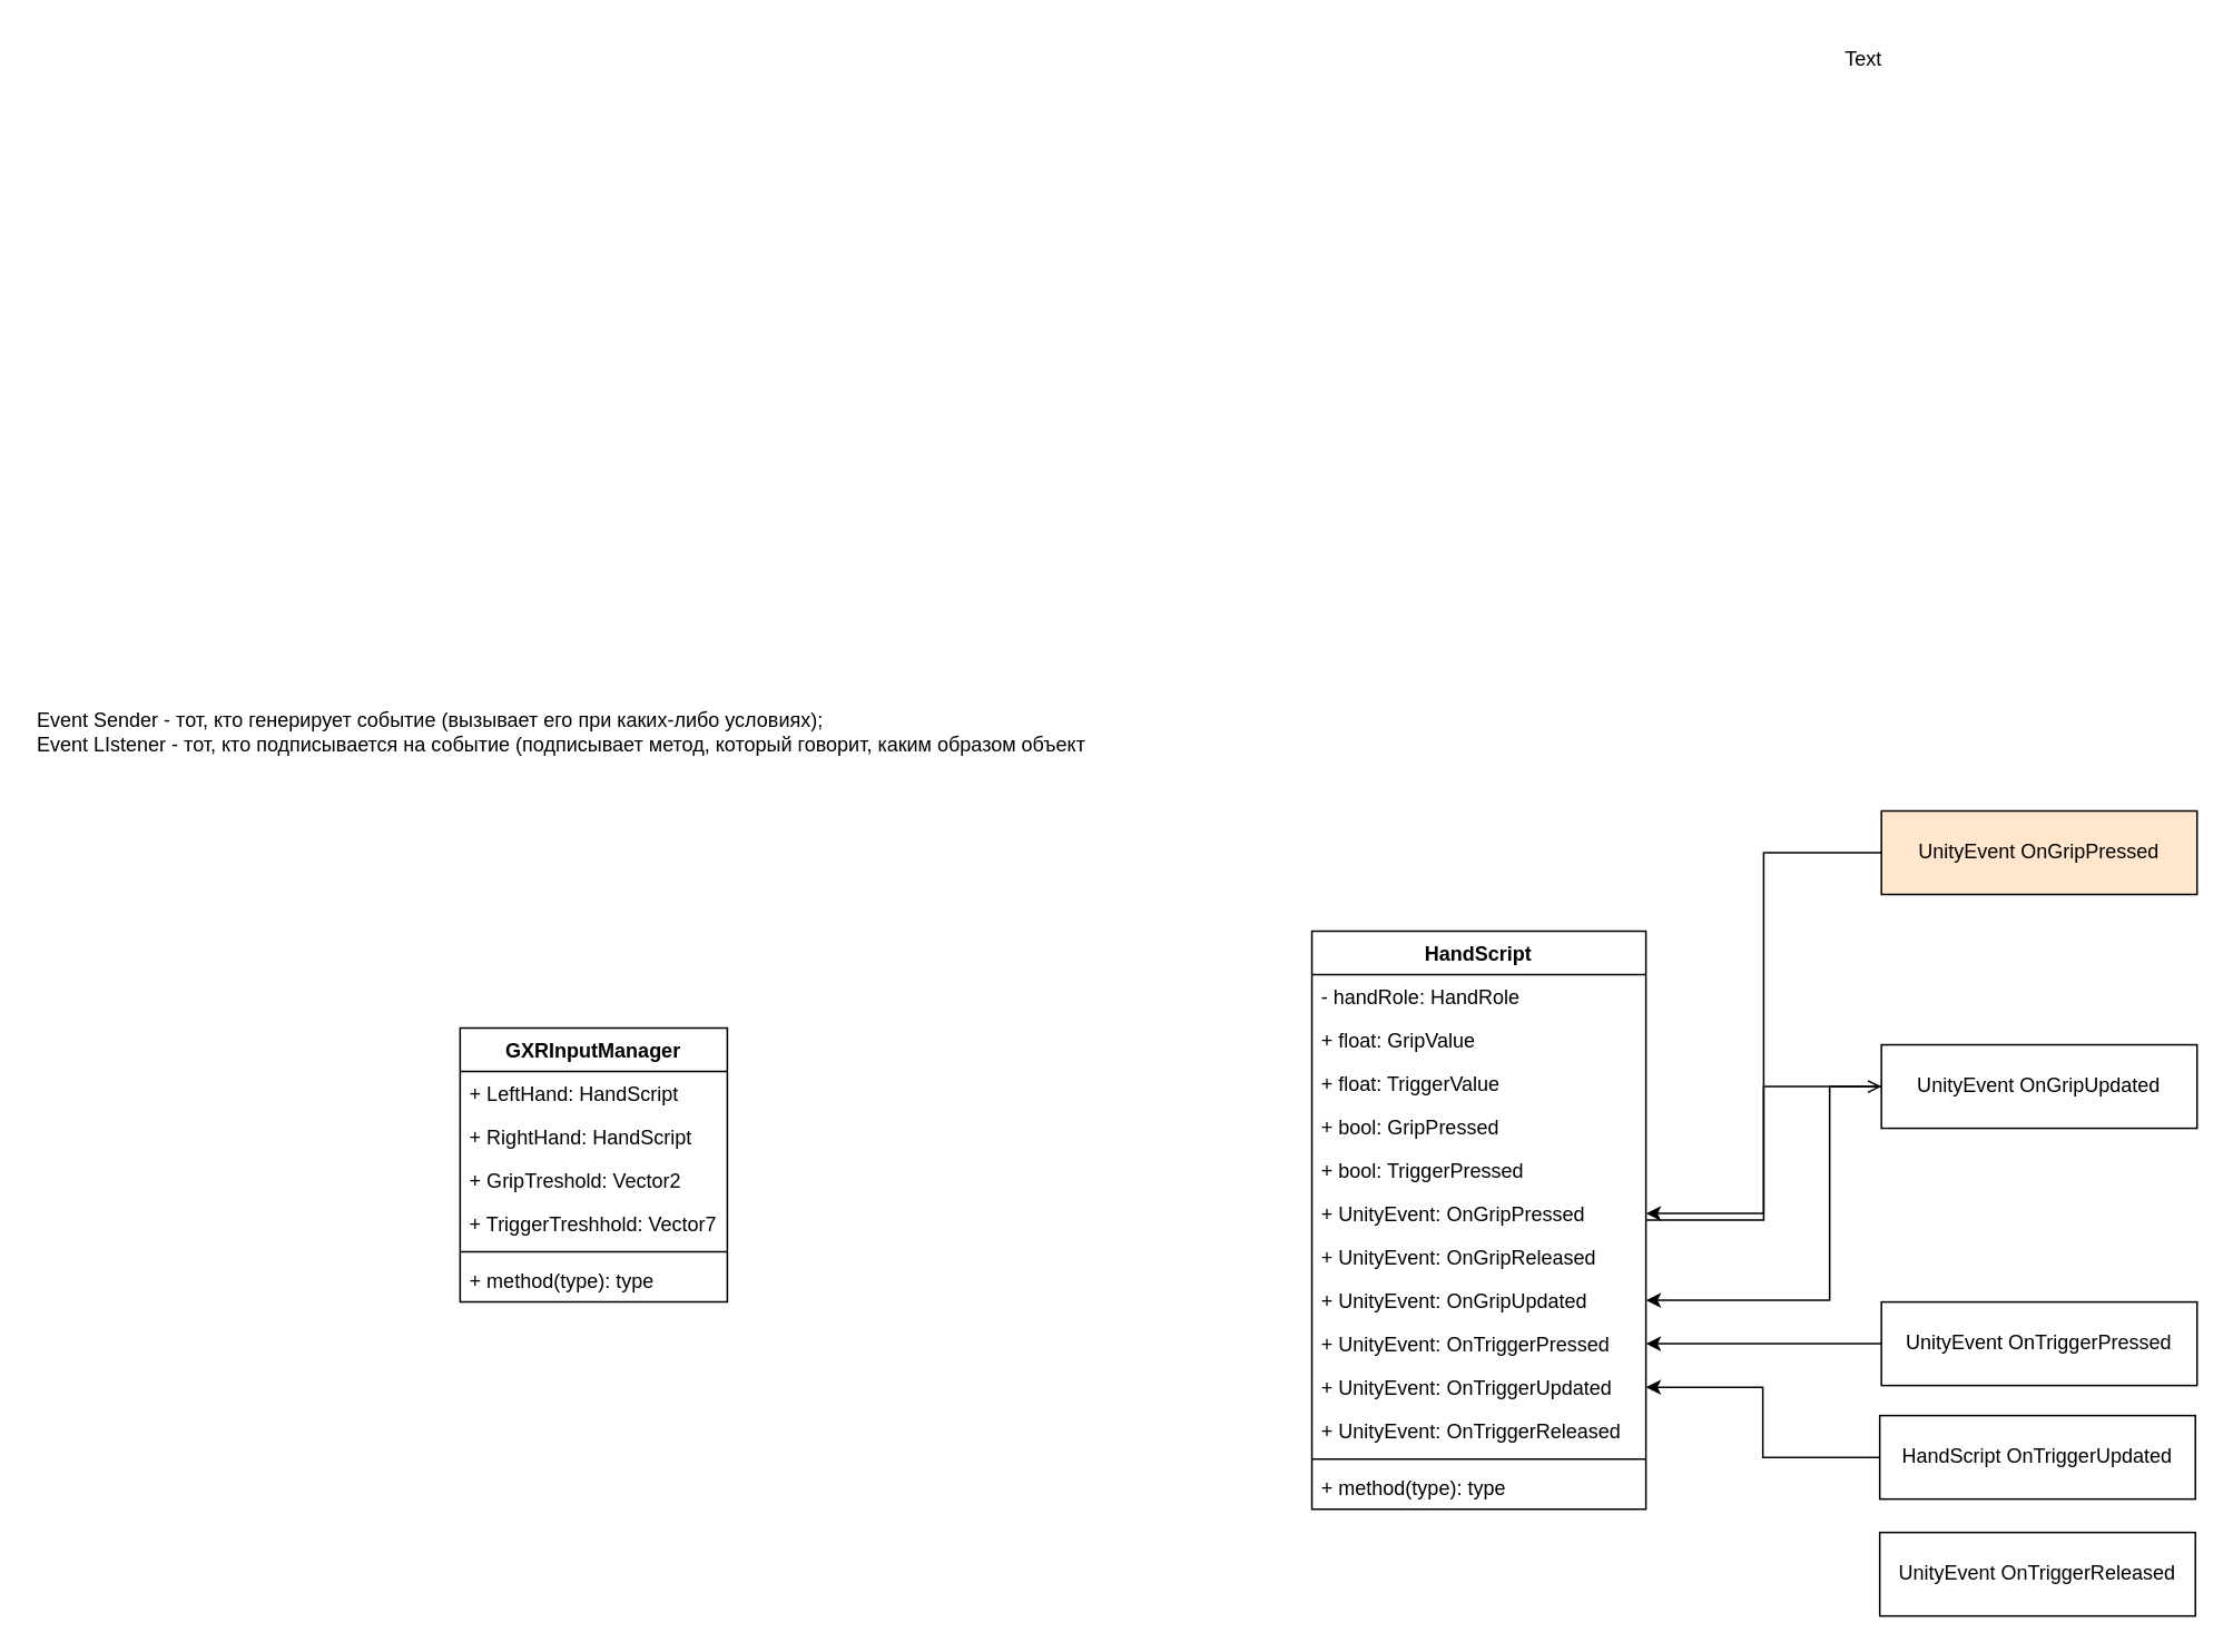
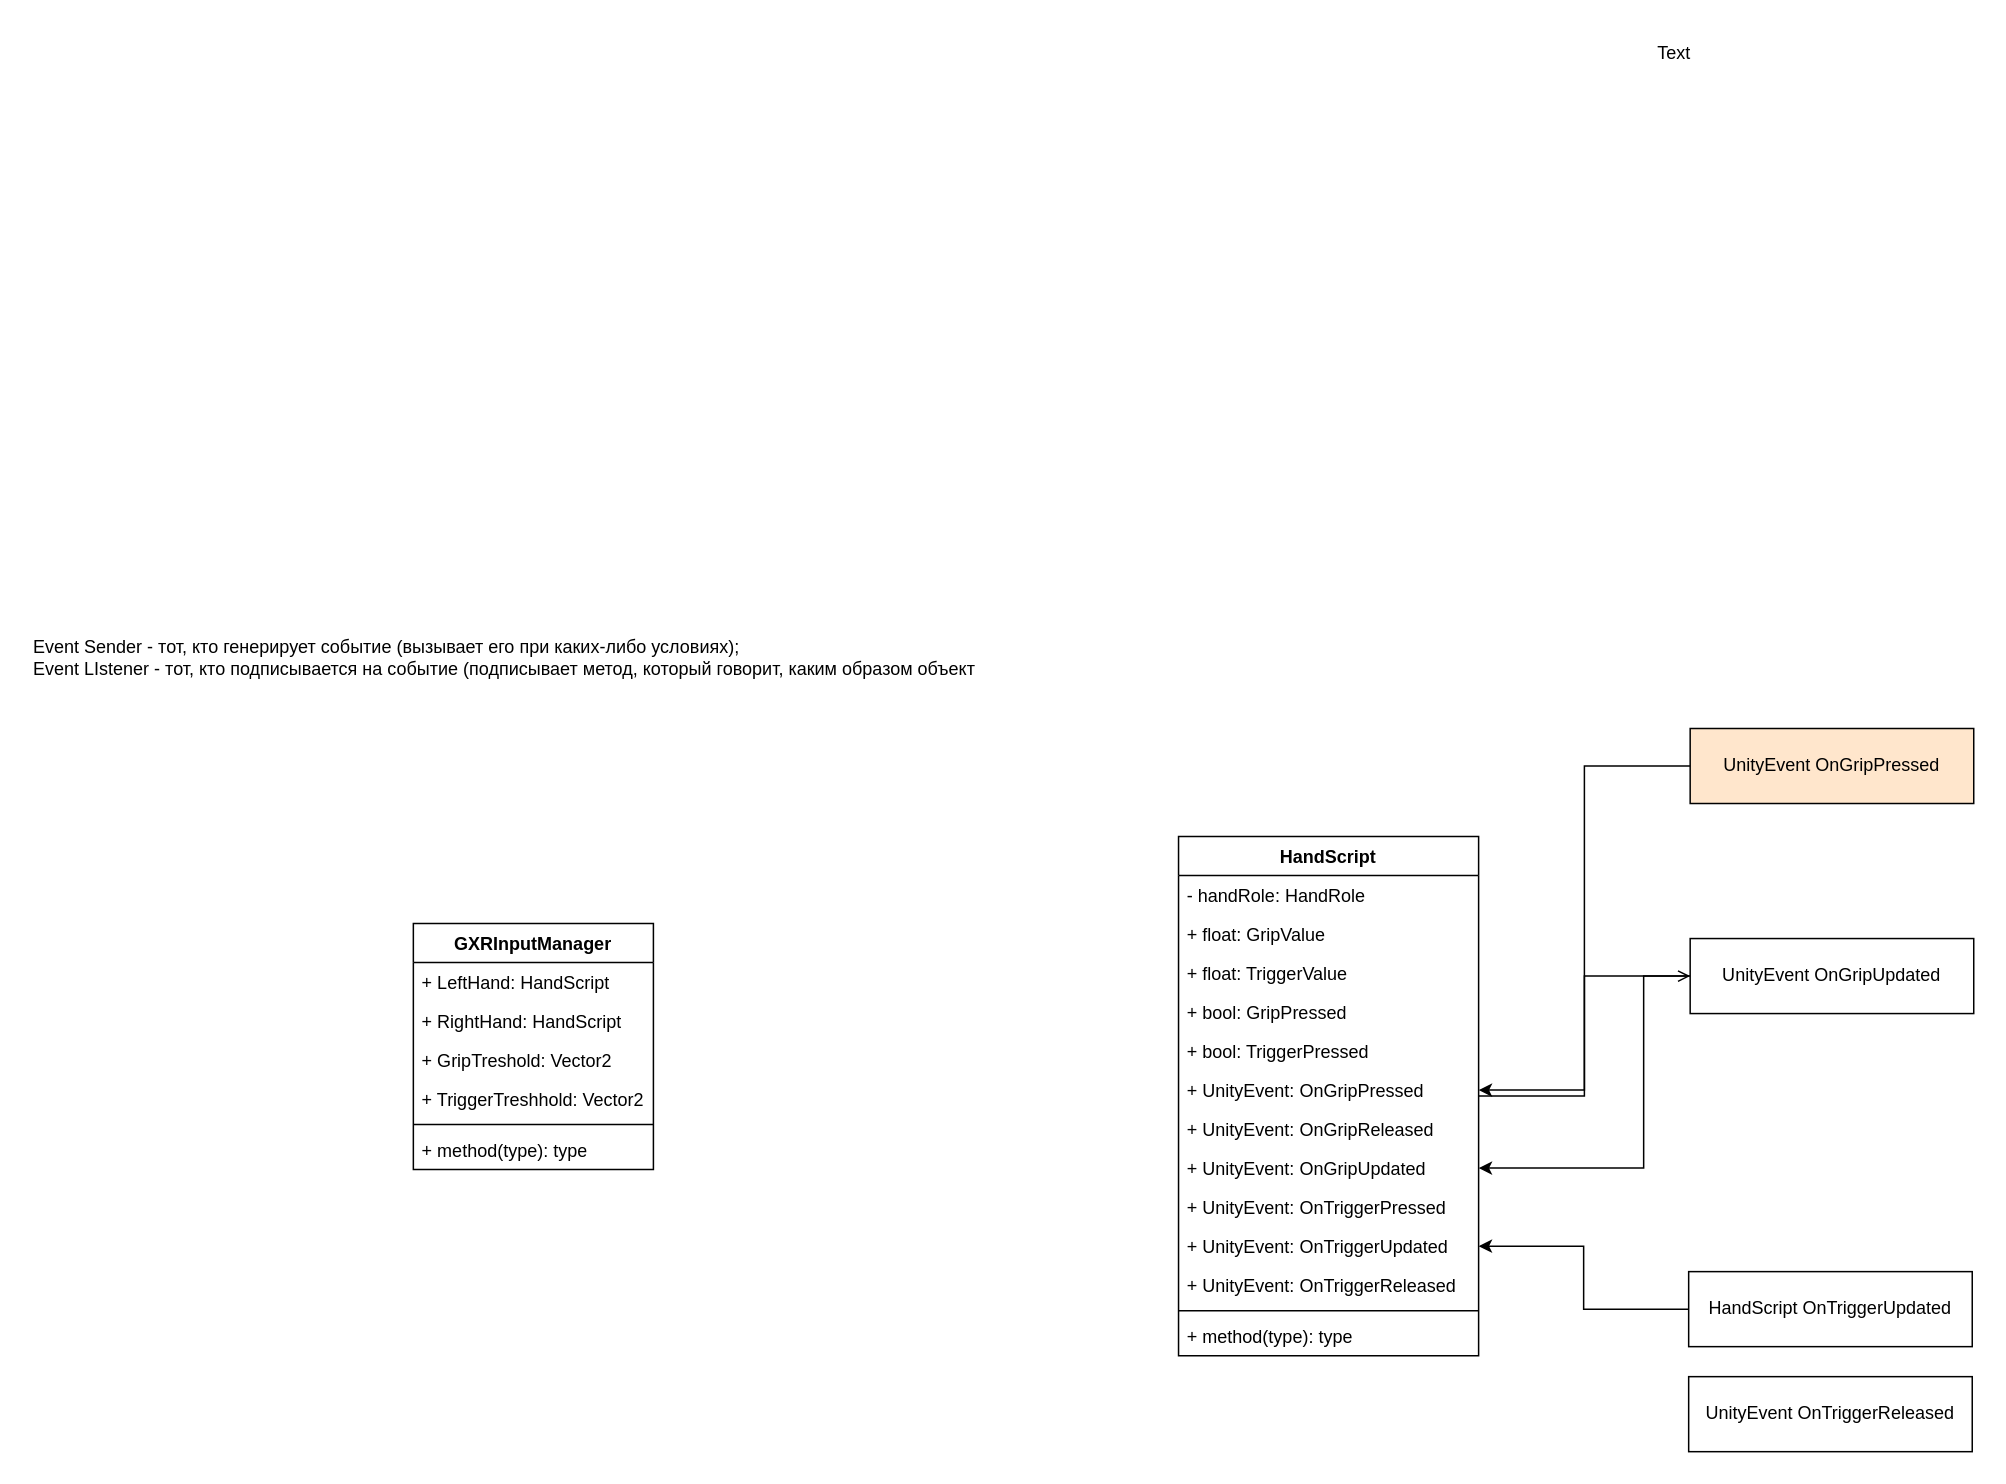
- <mxCell id="6" value="+ TriggerTreshhold: Vector7" style="text;strokeColor=none;fillColor=none;align=left;verticalAlign=top;spacingLeft=4;spacingRight=4;overflow=hidden;rotatable=0;points=[[0,0.5],[1,0.5]];portConstraint=eastwest;whiteSpace=wrap;html=1;" vertex="1" parent="2"><mxGeometry y="104" width="160" height="26" as="geometry" /></mxCell>
+ <mxCell id="6" value="+ TriggerTreshhold: Vector2" style="text;strokeColor=none;fillColor=none;align=left;verticalAlign=top;spacingLeft=4;spacingRight=4;overflow=hidden;rotatable=0;points=[[0,0.5],[1,0.5]];portConstraint=eastwest;whiteSpace=wrap;html=1;" vertex="1" parent="2"><mxGeometry y="104" width="160" height="26" as="geometry" /></mxCell>
- <mxCell id="30" style="edgeStyle=orthogonalEdgeStyle;rounded=0;orthogonalLoop=1;jettySize=auto;html=1;exitX=0;exitY=0.5;exitDx=0;exitDy=0;entryX=1;entryY=0.5;entryDx=0;entryDy=0;" edge="1" parent="1" source="31" target="19"><mxGeometry relative="1" as="geometry" /></mxCell>
- <mxCell id="31" value="UnityEvent OnTriggerPressed" style="html=1;whiteSpace=wrap;" vertex="1" parent="1"><mxGeometry x="1126" y="779" width="189" height="50" as="geometry" /></mxCell>
